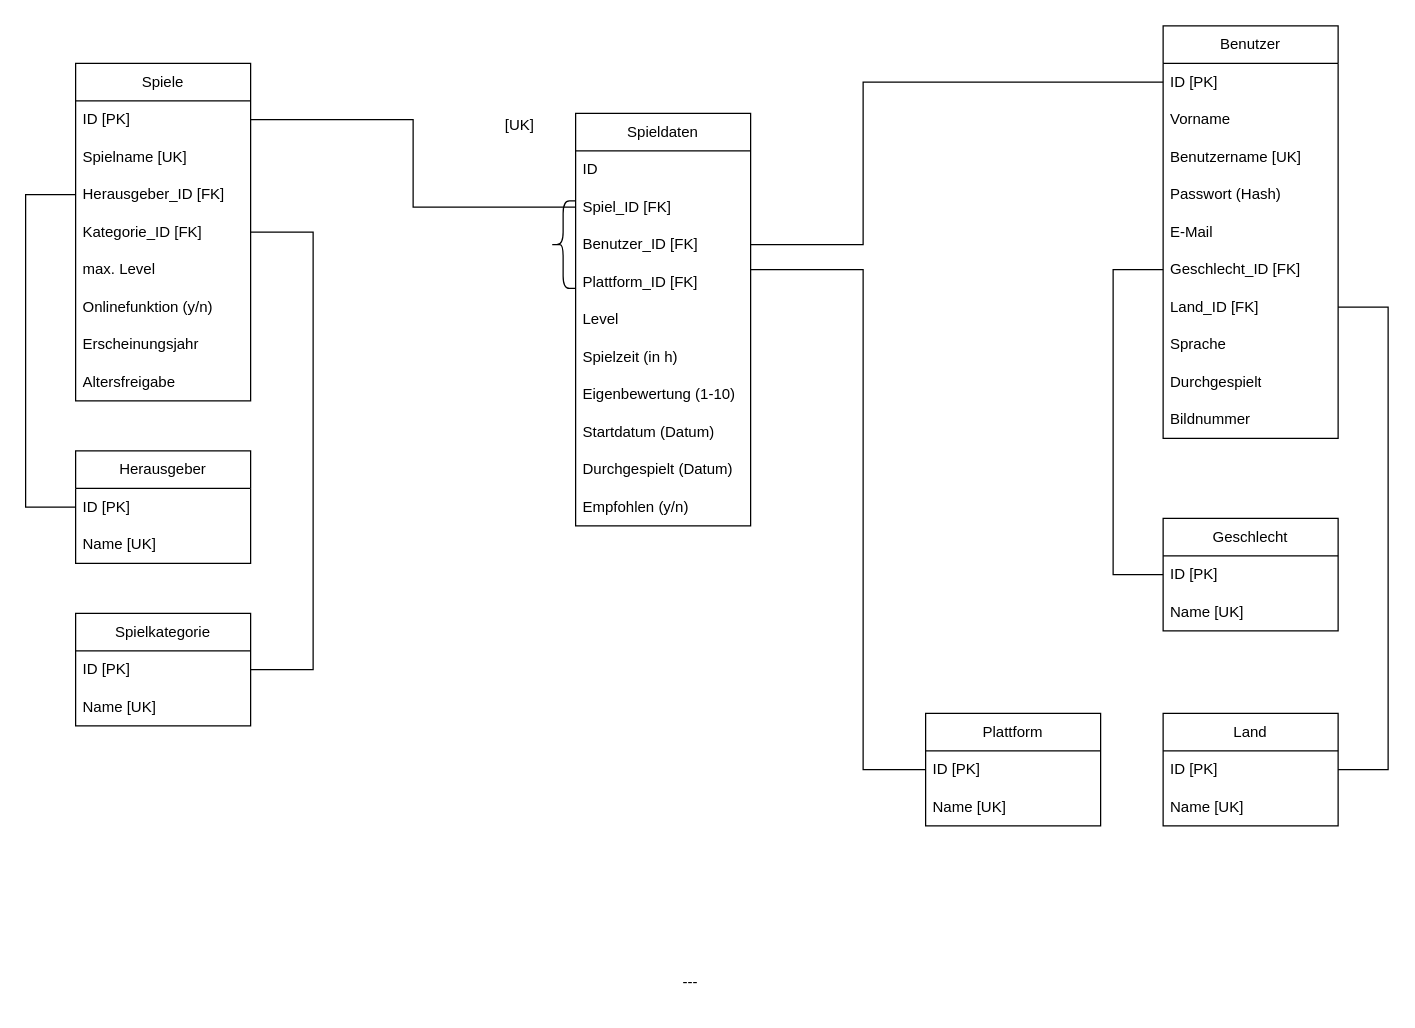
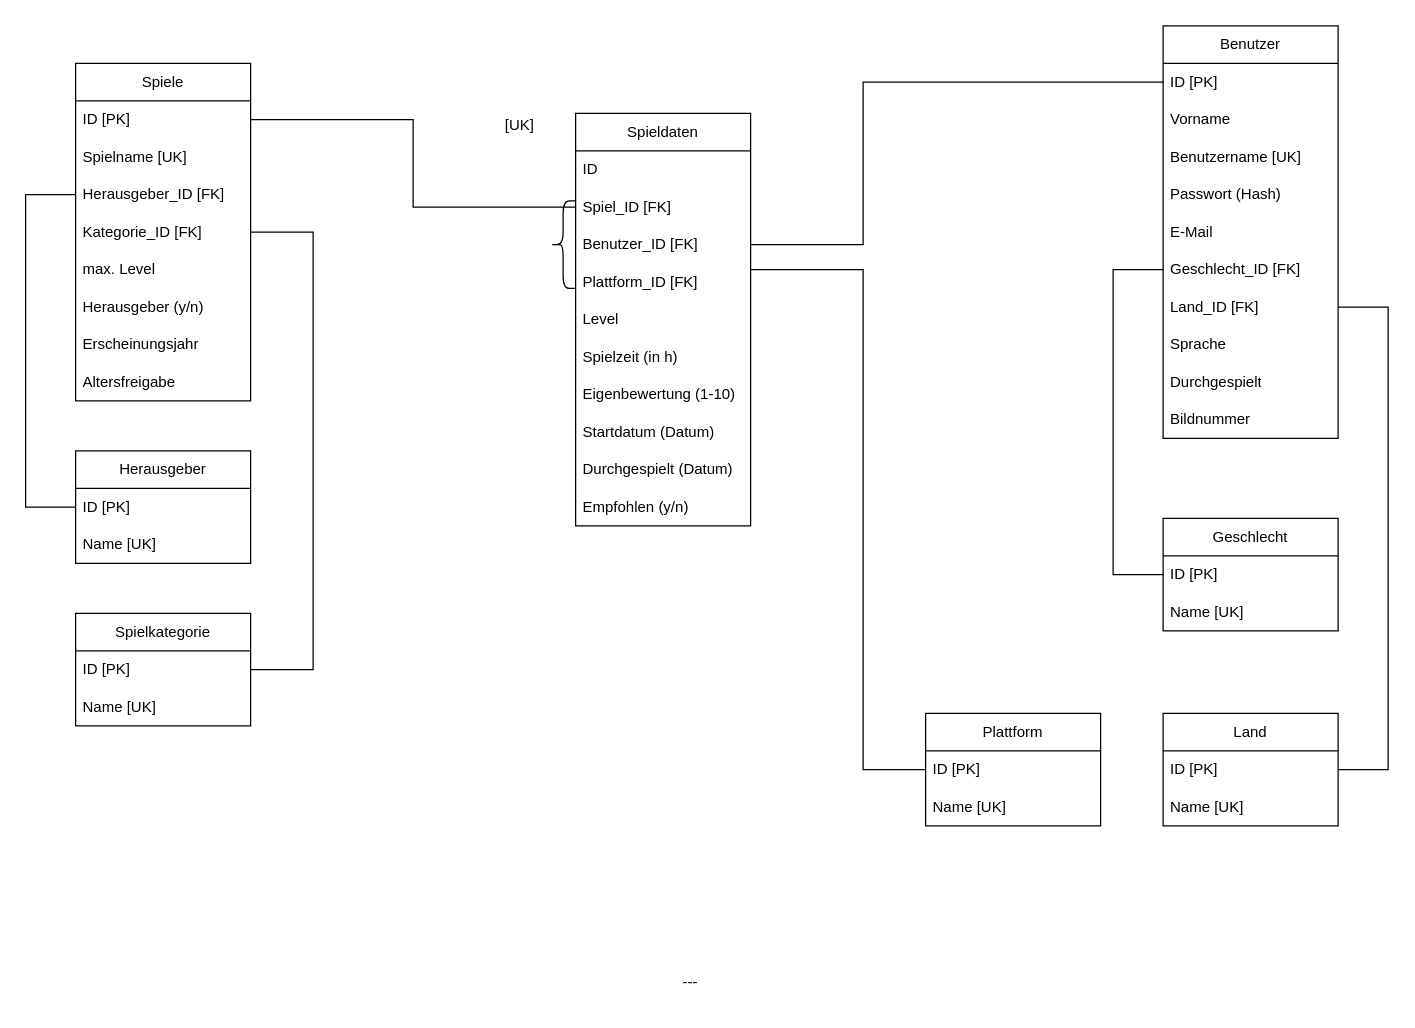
- <mxCell id="8" value="Onlinefunktion (y/n)" style="text;strokeColor=none;fillColor=none;align=left;verticalAlign=middle;spacingLeft=4;spacingRight=4;overflow=hidden;points=[[0,0.5],[1,0.5]];portConstraint=eastwest;rotatable=0;whiteSpace=wrap;html=1;" parent="2" vertex="1"><mxGeometry y="180" width="140" height="30" as="geometry" /></mxCell>
+ <mxCell id="8" value="Herausgeber (y/n)" style="text;strokeColor=none;fillColor=none;align=left;verticalAlign=middle;spacingLeft=4;spacingRight=4;overflow=hidden;points=[[0,0.5],[1,0.5]];portConstraint=eastwest;rotatable=0;whiteSpace=wrap;html=1;" parent="2" vertex="1"><mxGeometry y="180" width="140" height="30" as="geometry" /></mxCell>
